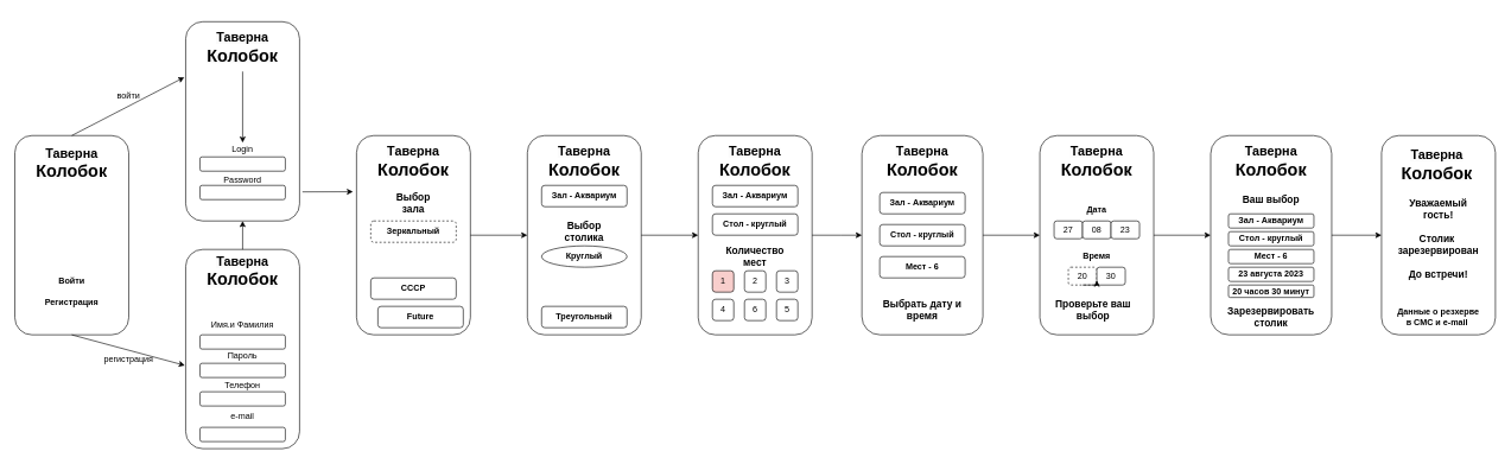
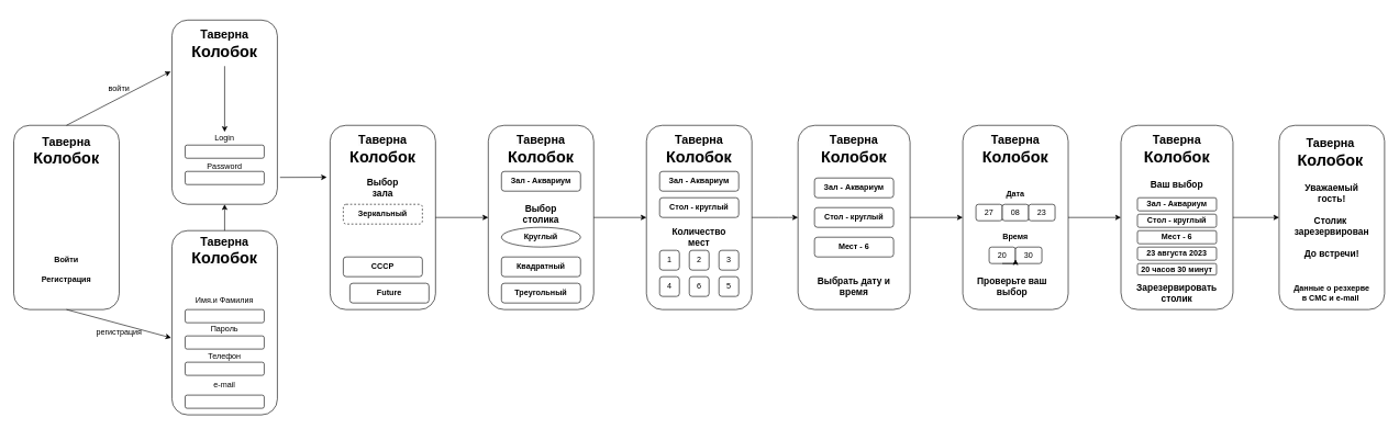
- <mxCell id="63" value="20" style="rounded=1;whiteSpace=wrap;html=1;dashed=1;" vertex="1" parent="1"><mxGeometry x="1500" y="375" width="40" height="25" as="geometry" /></mxCell>
+ <mxCell id="63" value="20" style="rounded=1;whiteSpace=wrap;html=1;" vertex="1" parent="1"><mxGeometry x="1500" y="375" width="40" height="25" as="geometry" /></mxCell>
- <mxCell id="41" value="1" style="rounded=1;whiteSpace=wrap;html=1;fillColor=#f8cecc;" vertex="1" parent="1"><mxGeometry x="1000" y="380" width="30" height="30" as="geometry" /></mxCell>
+ <mxCell id="41" value="1" style="rounded=1;whiteSpace=wrap;html=1;" vertex="1" parent="1"><mxGeometry x="1000" y="380" width="30" height="30" as="geometry" /></mxCell>
+ <mxCell id="32" value="&lt;b&gt;Квадратный&lt;/b&gt;" style="rounded=1;whiteSpace=wrap;html=1;" vertex="1" parent="1"><mxGeometry x="760" y="390" width="120" height="30" as="geometry" /></mxCell>
